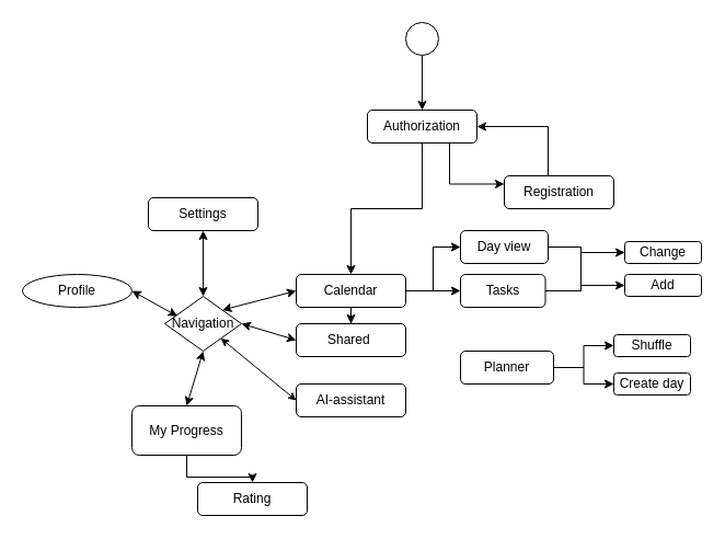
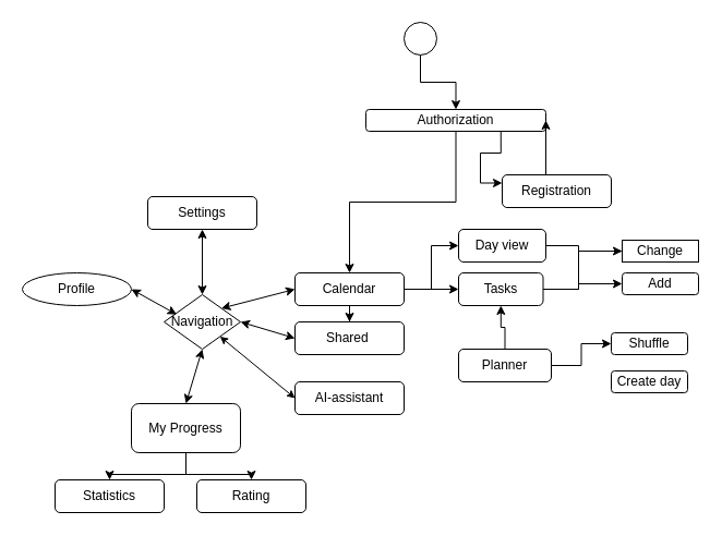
- <mxCell id="4" value="Authorization" style="rounded=1;whiteSpace=wrap;html=1;" vertex="1" parent="1"><mxGeometry x="335" y="100" width="100" height="30" as="geometry" /></mxCell>
+ <mxCell id="4" value="Authorization" style="rounded=1;whiteSpace=wrap;html=1;" vertex="1" parent="1"><mxGeometry x="335" y="100" width="165" height="20" as="geometry" /></mxCell>
- <mxCell id="29" value="Change" style="rounded=1;whiteSpace=wrap;html=1;" vertex="1" parent="1"><mxGeometry x="570" y="220" width="70" height="20" as="geometry" /></mxCell>
+ <mxCell id="29" value="Change" style="whiteSpace=wrap;html=1;rounded=0;" vertex="1" parent="1"><mxGeometry x="570" y="220" width="70" height="20" as="geometry" /></mxCell>
- <mxCell id="33" style="edgeStyle=orthogonalEdgeStyle;rounded=0;orthogonalLoop=1;jettySize=auto;html=1;entryX=0;entryY=0.5;entryDx=0;entryDy=0;" edge="1" parent="1" source="34" target="38"><mxGeometry relative="1" as="geometry" /></mxCell>
+ <mxCell id="33" style="edgeStyle=orthogonalEdgeStyle;rounded=0;orthogonalLoop=1;jettySize=auto;html=1;" edge="1" parent="1" source="34" target="37"><mxGeometry relative="1" as="geometry" /></mxCell>
+ <mxCell id="11" style="edgeStyle=orthogonalEdgeStyle;rounded=0;orthogonalLoop=1;jettySize=auto;html=1;" edge="1" parent="1" source="12" target="9"><mxGeometry relative="1" as="geometry" /></mxCell>
+ <mxCell id="9" value="Statistics" style="rounded=1;whiteSpace=wrap;html=1;" vertex="1" parent="1"><mxGeometry x="50" y="440" width="100" height="30" as="geometry" /></mxCell>
